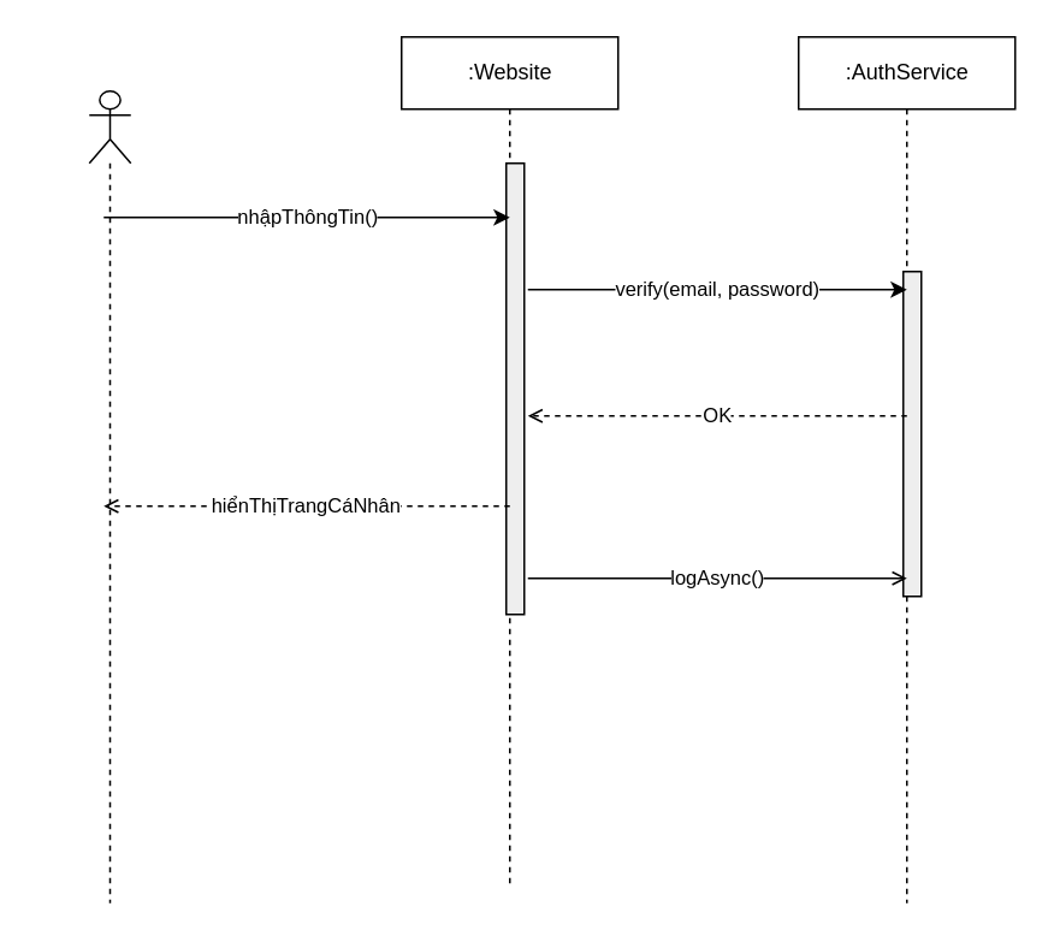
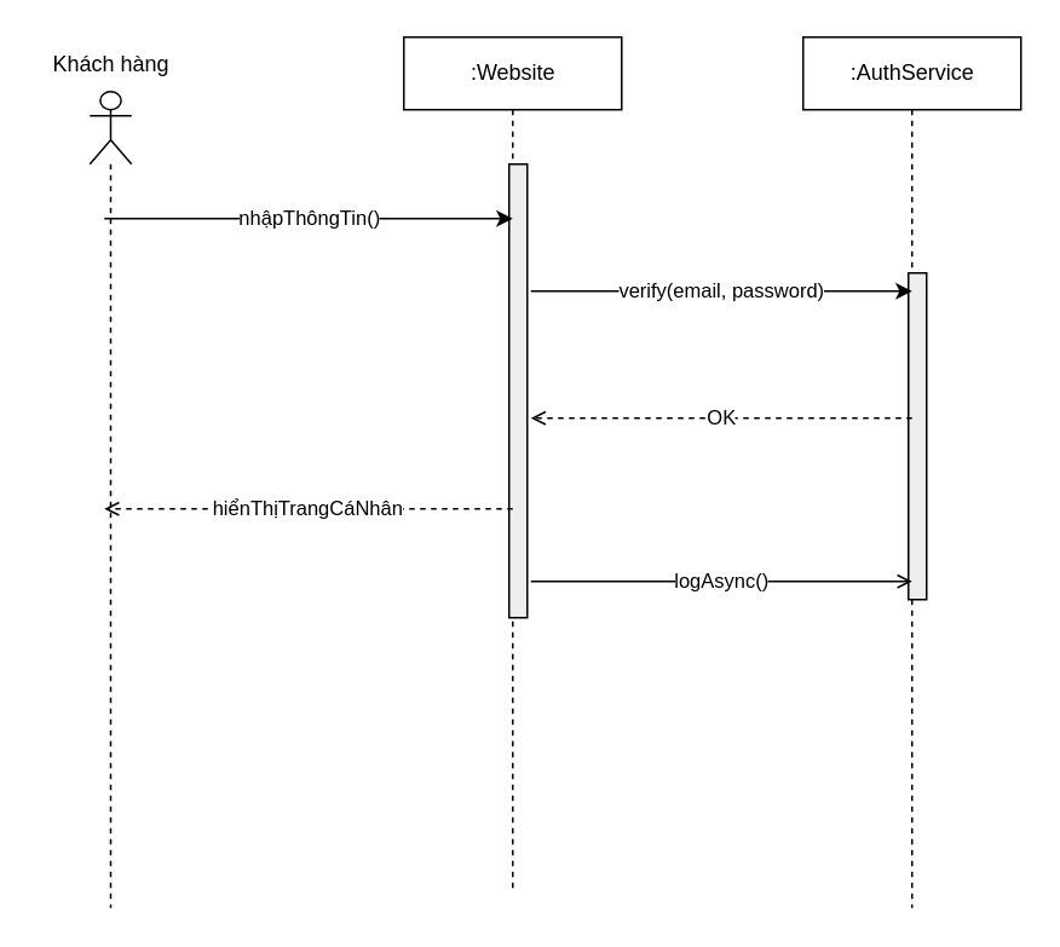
+ <mxCell id="12" value="Khách hàng" style="text;html=1;whiteSpace=wrap;strokeColor=none;fillColor=none;align=center;verticalAlign=middle;rounded=0;" parent="1" vertex="1"><mxGeometry x="20.5" y="20" width="80" height="30" as="geometry" /></mxCell>
